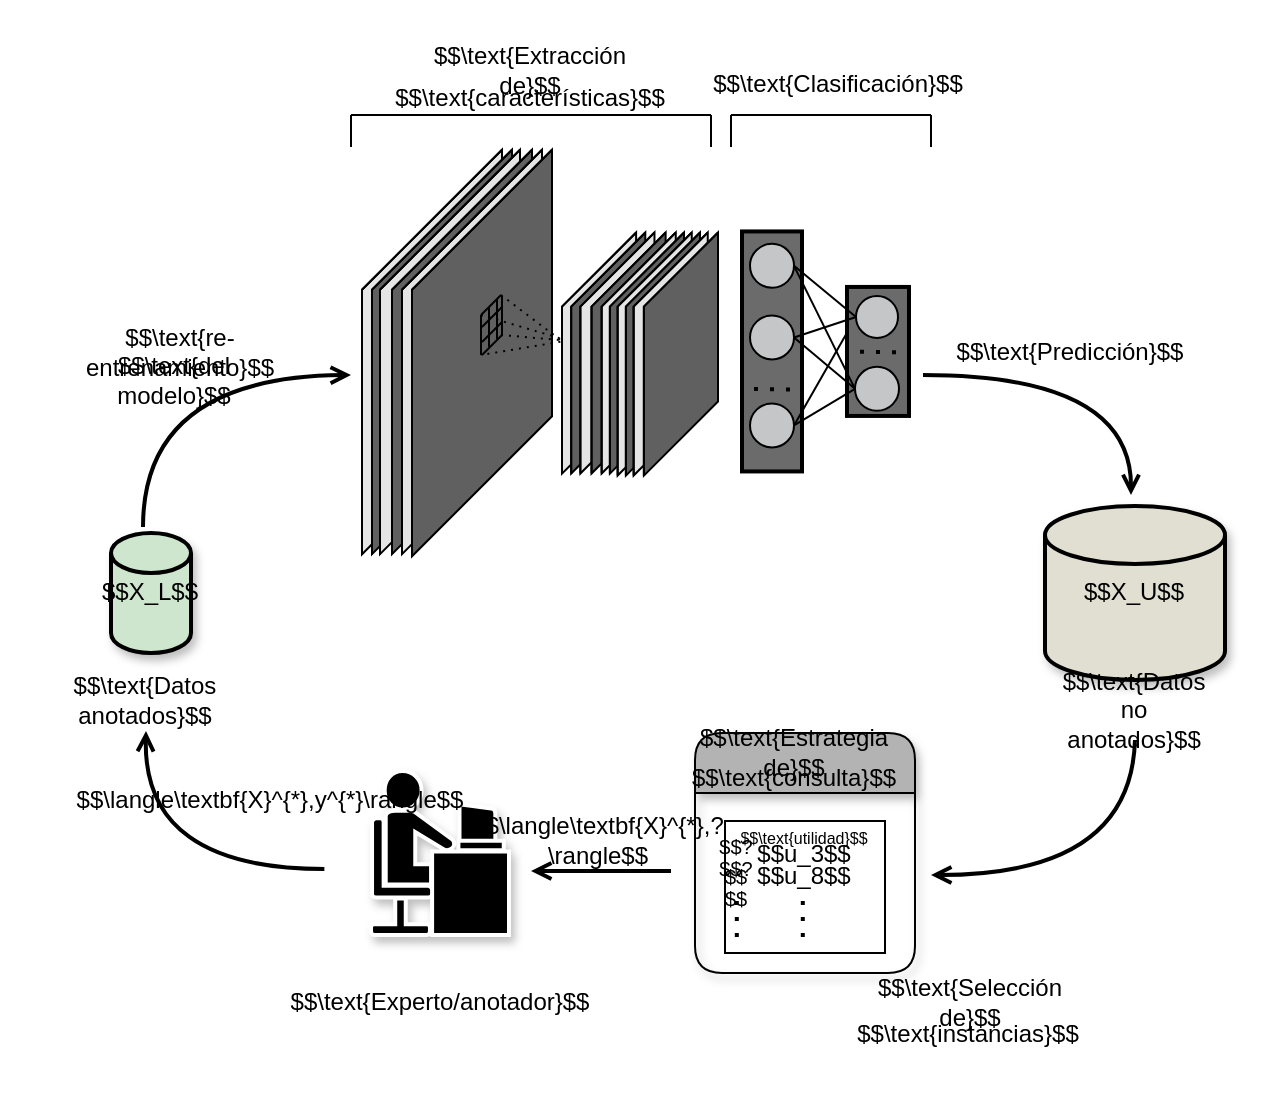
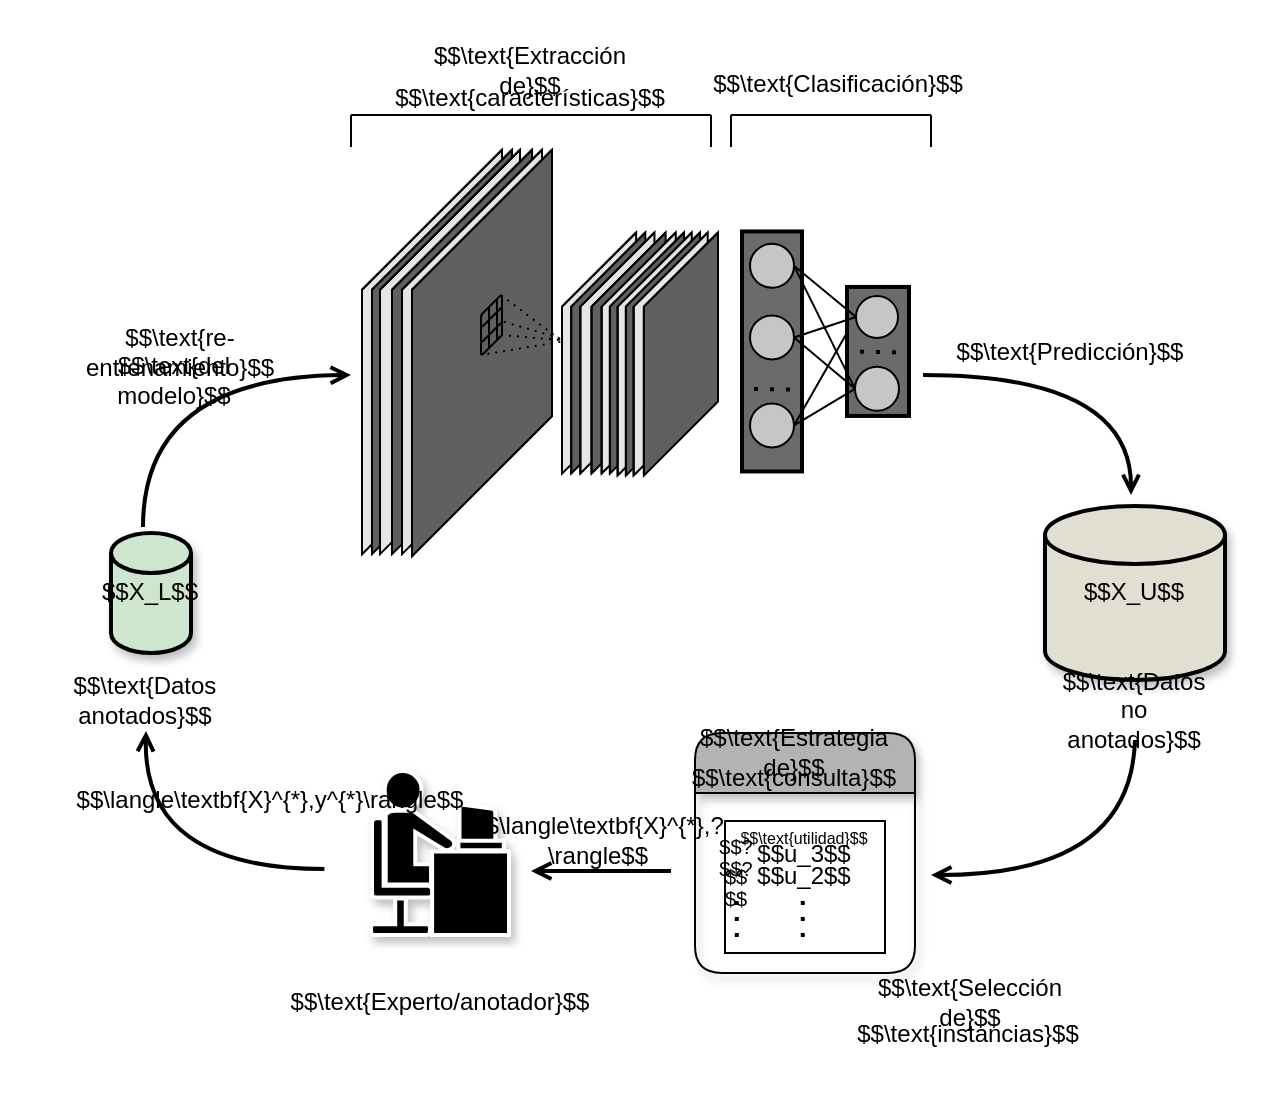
- <mxCell id="11" value="$$u_8$$" style="text;html=1;align=center;verticalAlign=middle;whiteSpace=wrap;rounded=0;" parent="5" vertex="1"><mxGeometry x="46" y="66" width="18" height="11" as="geometry" /></mxCell>
+ <mxCell id="11" value="$$u_2$$" style="text;html=1;align=center;verticalAlign=middle;whiteSpace=wrap;rounded=0;" parent="5" vertex="1"><mxGeometry x="46" y="66" width="18" height="11" as="geometry" /></mxCell>
